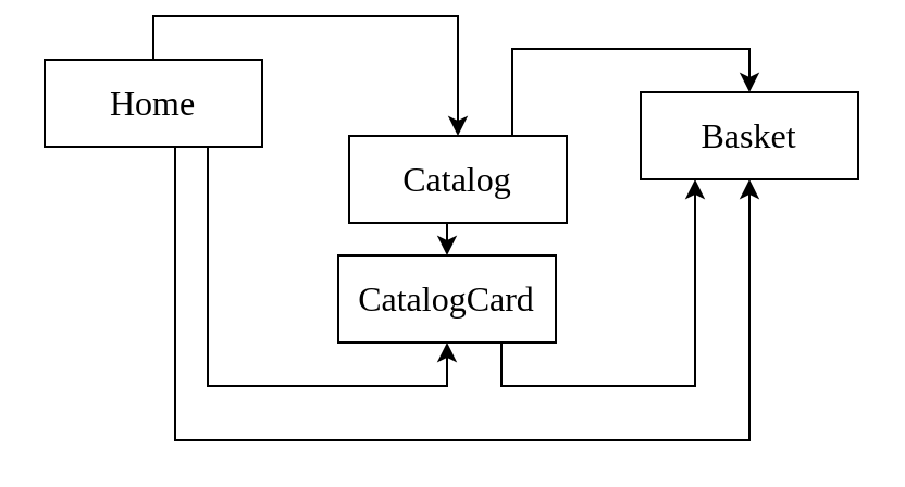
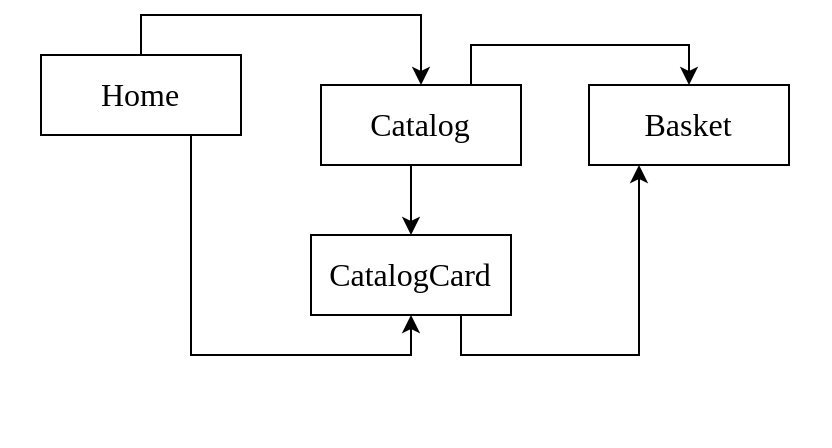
- <mxCell id="8" value="&lt;font style=&quot;font-size: 16px;&quot; face=&quot;Times New Roman&quot;&gt;Catalog&lt;/font&gt;" style="rounded=0;whiteSpace=wrap;html=1;" vertex="1" parent="1"><mxGeometry x="160" y="55" width="100" height="40" as="geometry" /></mxCell>
+ <mxCell id="8" value="&lt;font style=&quot;font-size: 16px;&quot; face=&quot;Times New Roman&quot;&gt;Catalog&lt;/font&gt;" style="rounded=0;whiteSpace=wrap;html=1;" vertex="1" parent="1"><mxGeometry x="160" y="35" width="100" height="40" as="geometry" /></mxCell>
- <mxCell id="3" style="edgeStyle=orthogonalEdgeStyle;rounded=0;orthogonalLoop=1;jettySize=auto;html=1;exitX=0.5;exitY=1;exitDx=0;exitDy=0;entryX=0.5;entryY=1;entryDx=0;entryDy=0;" edge="1" parent="1" source="5" target="9"><mxGeometry relative="1" as="geometry"><Array as="points"><mxPoint x="80" y="195" /><mxPoint x="344" y="195" /></Array></mxGeometry></mxCell>
